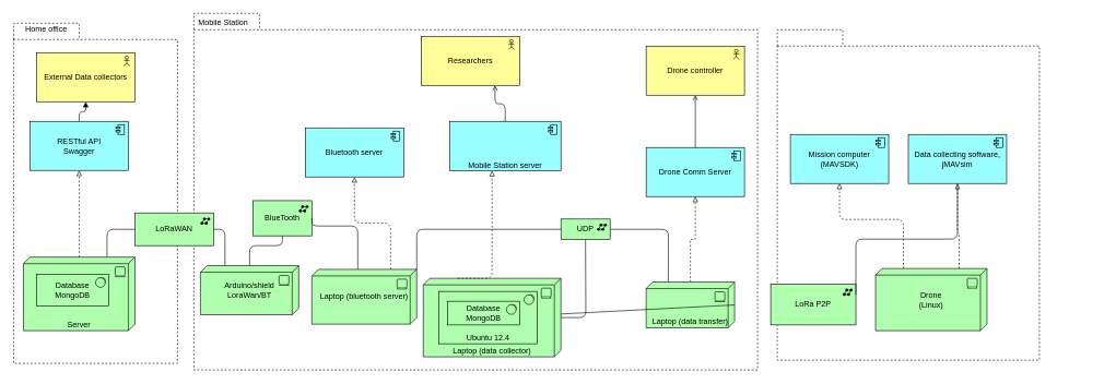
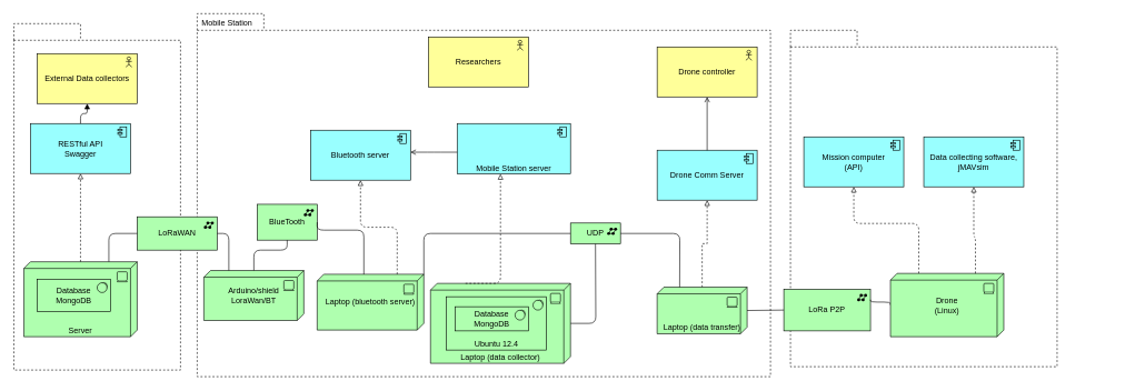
- <mxCell id="27" value="Home office" style="text;html=1;strokeColor=none;fillColor=none;align=center;verticalAlign=middle;whiteSpace=wrap;rounded=0;labelBackgroundColor=none;" parent="1" vertex="1"><mxGeometry x="25" y="35" width="90" height="20" as="geometry" /></mxCell>
- <mxCell id="30" value="" style="edgeStyle=elbowEdgeStyle;html=1;endArrow=open;elbow=vertical;endFill=1;entryX=0.75;entryY=1;entryDx=0;entryDy=0;entryPerimeter=0;" parent="1" source="28" target="23" edge="1"><mxGeometry width="160" relative="1" as="geometry"><mxPoint x="755" y="185" as="sourcePoint" /><mxPoint x="755" y="130" as="targetPoint" /></mxGeometry></mxCell>
+ <mxCell id="30" value="" style="edgeStyle=elbowEdgeStyle;html=1;endArrow=open;elbow=vertical;endFill=1;" parent="1" source="28" target="44" edge="1"><mxGeometry width="160" relative="1" as="geometry"><mxPoint x="755" y="185" as="sourcePoint" /><mxPoint x="755" y="130" as="targetPoint" /></mxGeometry></mxCell>
- <mxCell id="13" value="Mission computer&lt;br&gt;(MAVSDK)" style="html=1;outlineConnect=0;whiteSpace=wrap;fillColor=#99ffff;shape=mxgraph.archimate3.application;appType=comp;archiType=square;" parent="1" vertex="1"><mxGeometry x="1205" y="205" width="150" height="75" as="geometry" /></mxCell>
+ <mxCell id="13" value="Mission computer&lt;br&gt;(API)" style="html=1;outlineConnect=0;whiteSpace=wrap;fillColor=#99ffff;shape=mxgraph.archimate3.application;appType=comp;archiType=square;" parent="1" vertex="1"><mxGeometry x="1205" y="205" width="150" height="75" as="geometry" /></mxCell>
- <mxCell id="9" value="" style="edgeStyle=elbowEdgeStyle;html=1;endArrow=none;elbow=vertical;exitX=1;exitY=0.25;exitDx=0;exitDy=0;exitPerimeter=0;" parent="1" source="8" target="34" edge="1"><mxGeometry width="160" relative="1" as="geometry"><mxPoint x="1365" y="456.25" as="sourcePoint" /><mxPoint x="1419.97" y="385.035" as="targetPoint" /></mxGeometry></mxCell>
+ <mxCell id="9" value="" style="edgeStyle=elbowEdgeStyle;html=1;endArrow=none;elbow=vertical;entryX=0;entryY=0.5;entryDx=0;entryDy=0;entryPerimeter=0;exitX=1;exitY=0.25;exitDx=0;exitDy=0;exitPerimeter=0;" parent="1" source="8" target="33" edge="1"><mxGeometry width="160" relative="1" as="geometry"><mxPoint x="1365" y="456.25" as="sourcePoint" /><mxPoint x="1419.97" y="385.035" as="targetPoint" /></mxGeometry></mxCell>
- <mxCell id="40" value="" style="endArrow=none;html=1;exitX=1;exitY=0.5;exitDx=0;exitDy=0;exitPerimeter=0;" parent="1" source="38" target="16" edge="1"><mxGeometry width="50" height="50" relative="1" as="geometry"><mxPoint x="1075" y="495" as="sourcePoint" /><mxPoint x="1125" y="445" as="targetPoint" /></mxGeometry></mxCell>
+ <mxCell id="40" value="" style="endArrow=none;html=1;entryX=0;entryY=0.5;entryDx=0;entryDy=0;entryPerimeter=0;exitX=1;exitY=0.5;exitDx=0;exitDy=0;exitPerimeter=0;" parent="1" source="38" target="8" edge="1"><mxGeometry width="50" height="50" relative="1" as="geometry"><mxPoint x="1075" y="495" as="sourcePoint" /><mxPoint x="1125" y="445" as="targetPoint" /></mxGeometry></mxCell>
